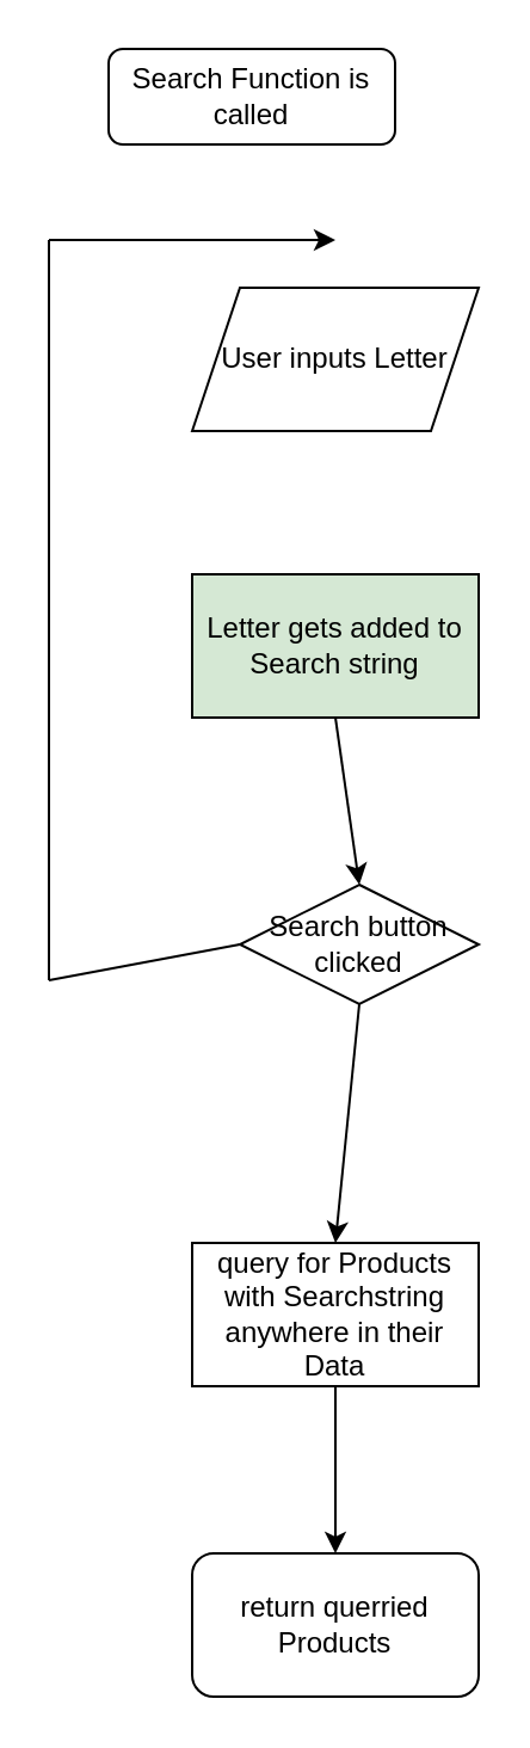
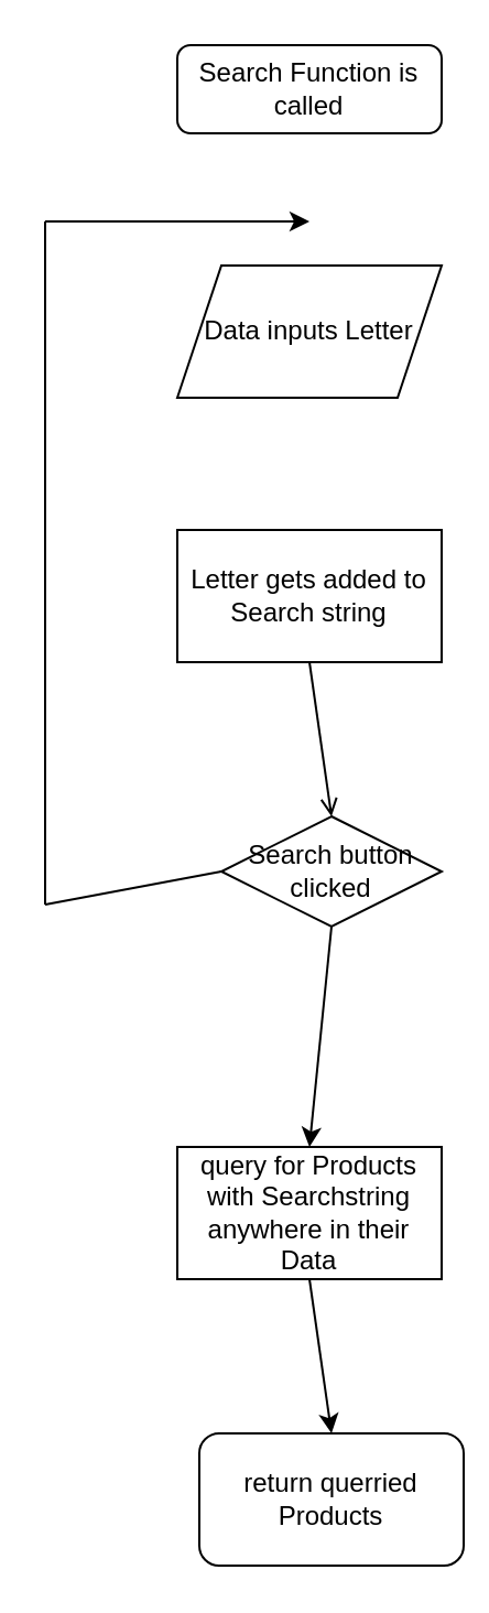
- <mxCell id="2" value="Search Function is called" style="rounded=1;whiteSpace=wrap;html=1;fontSize=12;glass=0;strokeWidth=1;shadow=0;" parent="1" vertex="1"><mxGeometry x="45" y="20" width="120" height="40" as="geometry" /></mxCell>
+ <mxCell id="2" value="Search Function is called" style="rounded=1;whiteSpace=wrap;html=1;fontSize=12;glass=0;strokeWidth=1;shadow=0;" parent="1" vertex="1"><mxGeometry x="80" y="20" width="120" height="40" as="geometry" /></mxCell>
- <mxCell id="3" value="User inputs Letter" style="shape=parallelogram;perimeter=parallelogramPerimeter;whiteSpace=wrap;html=1;fixedSize=1;" vertex="1" parent="1"><mxGeometry x="80" y="120" width="120" height="60" as="geometry" /></mxCell>
+ <mxCell id="3" value="Data inputs Letter" style="shape=parallelogram;perimeter=parallelogramPerimeter;whiteSpace=wrap;html=1;fixedSize=1;" vertex="1" parent="1"><mxGeometry x="80" y="120" width="120" height="60" as="geometry" /></mxCell>
- <mxCell id="4" value="Letter gets added to Search string" style="rounded=0;whiteSpace=wrap;html=1;fillColor=#d5e8d4;" vertex="1" parent="1"><mxGeometry x="80" y="240" width="120" height="60" as="geometry" /></mxCell>
+ <mxCell id="4" value="Letter gets added to Search string" style="rounded=0;whiteSpace=wrap;html=1;" vertex="1" parent="1"><mxGeometry x="80" y="240" width="120" height="60" as="geometry" /></mxCell>
- <mxCell id="7" value="" style="endArrow=classic;html=1;rounded=0;exitX=0.5;exitY=1;exitDx=0;exitDy=0;entryX=0.5;entryY=0;entryDx=0;entryDy=0;" edge="1" parent="1" source="4" target="6"><mxGeometry width="50" height="50" relative="1" as="geometry"><mxPoint x="210" y="420" as="sourcePoint" /><mxPoint x="260" y="370" as="targetPoint" /></mxGeometry></mxCell>
+ <mxCell id="7" value="" style="endArrow=open;html=1;rounded=0;exitX=0.5;exitY=1;exitDx=0;exitDy=0;entryX=0.5;entryY=0;entryDx=0;entryDy=0;" edge="1" parent="1" source="4" target="6"><mxGeometry width="50" height="50" relative="1" as="geometry"><mxPoint x="210" y="420" as="sourcePoint" /><mxPoint x="260" y="370" as="targetPoint" /></mxGeometry></mxCell>
- <mxCell id="12" value="return querried Products" style="rounded=1;whiteSpace=wrap;html=1;" vertex="1" parent="1"><mxGeometry x="80" y="650" width="120" height="60" as="geometry" /></mxCell>
+ <mxCell id="12" value="return querried Products" style="rounded=1;whiteSpace=wrap;html=1;" vertex="1" parent="1"><mxGeometry x="90" y="650" width="120" height="60" as="geometry" /></mxCell>
